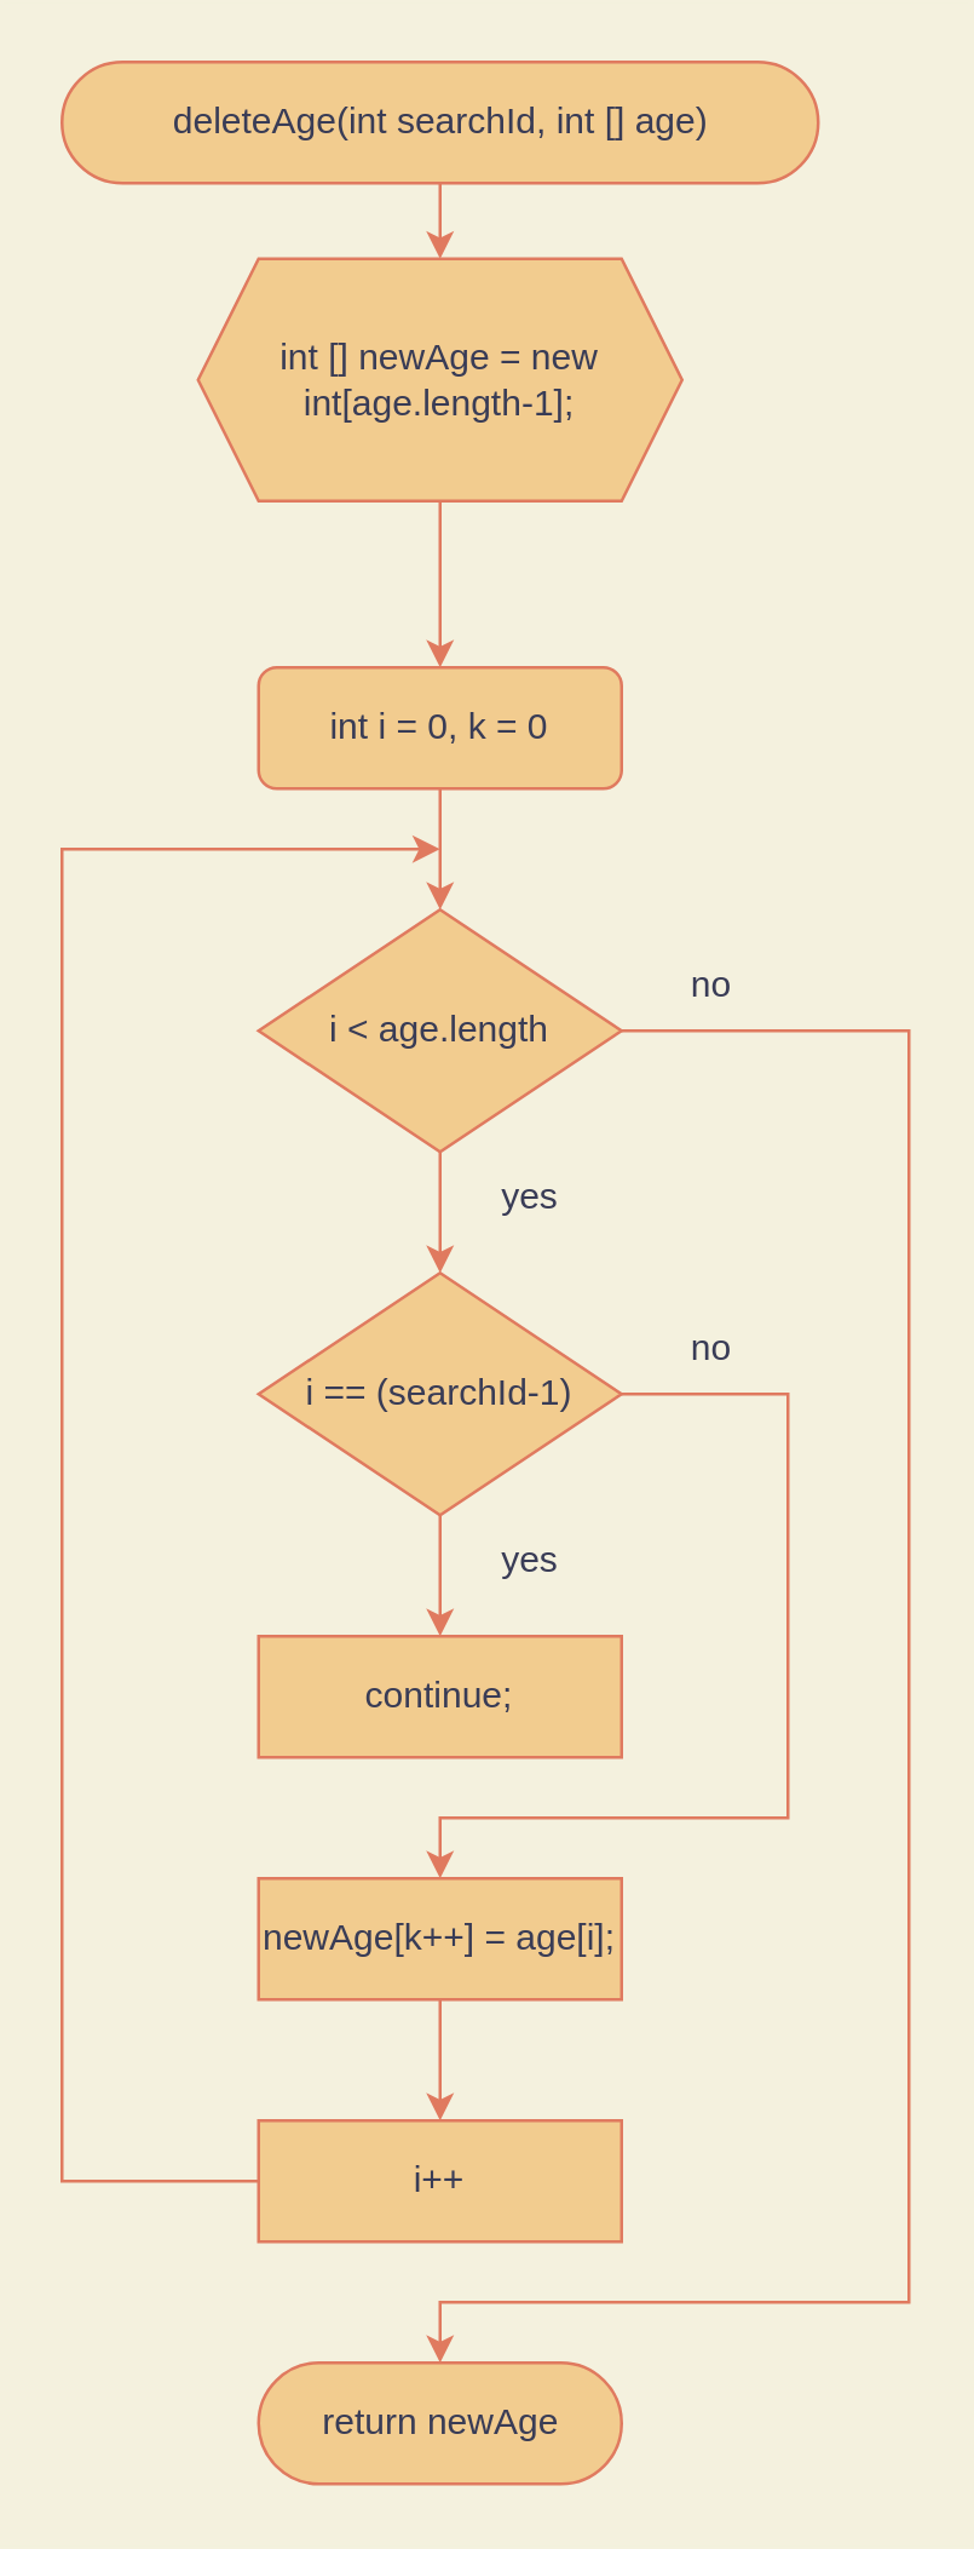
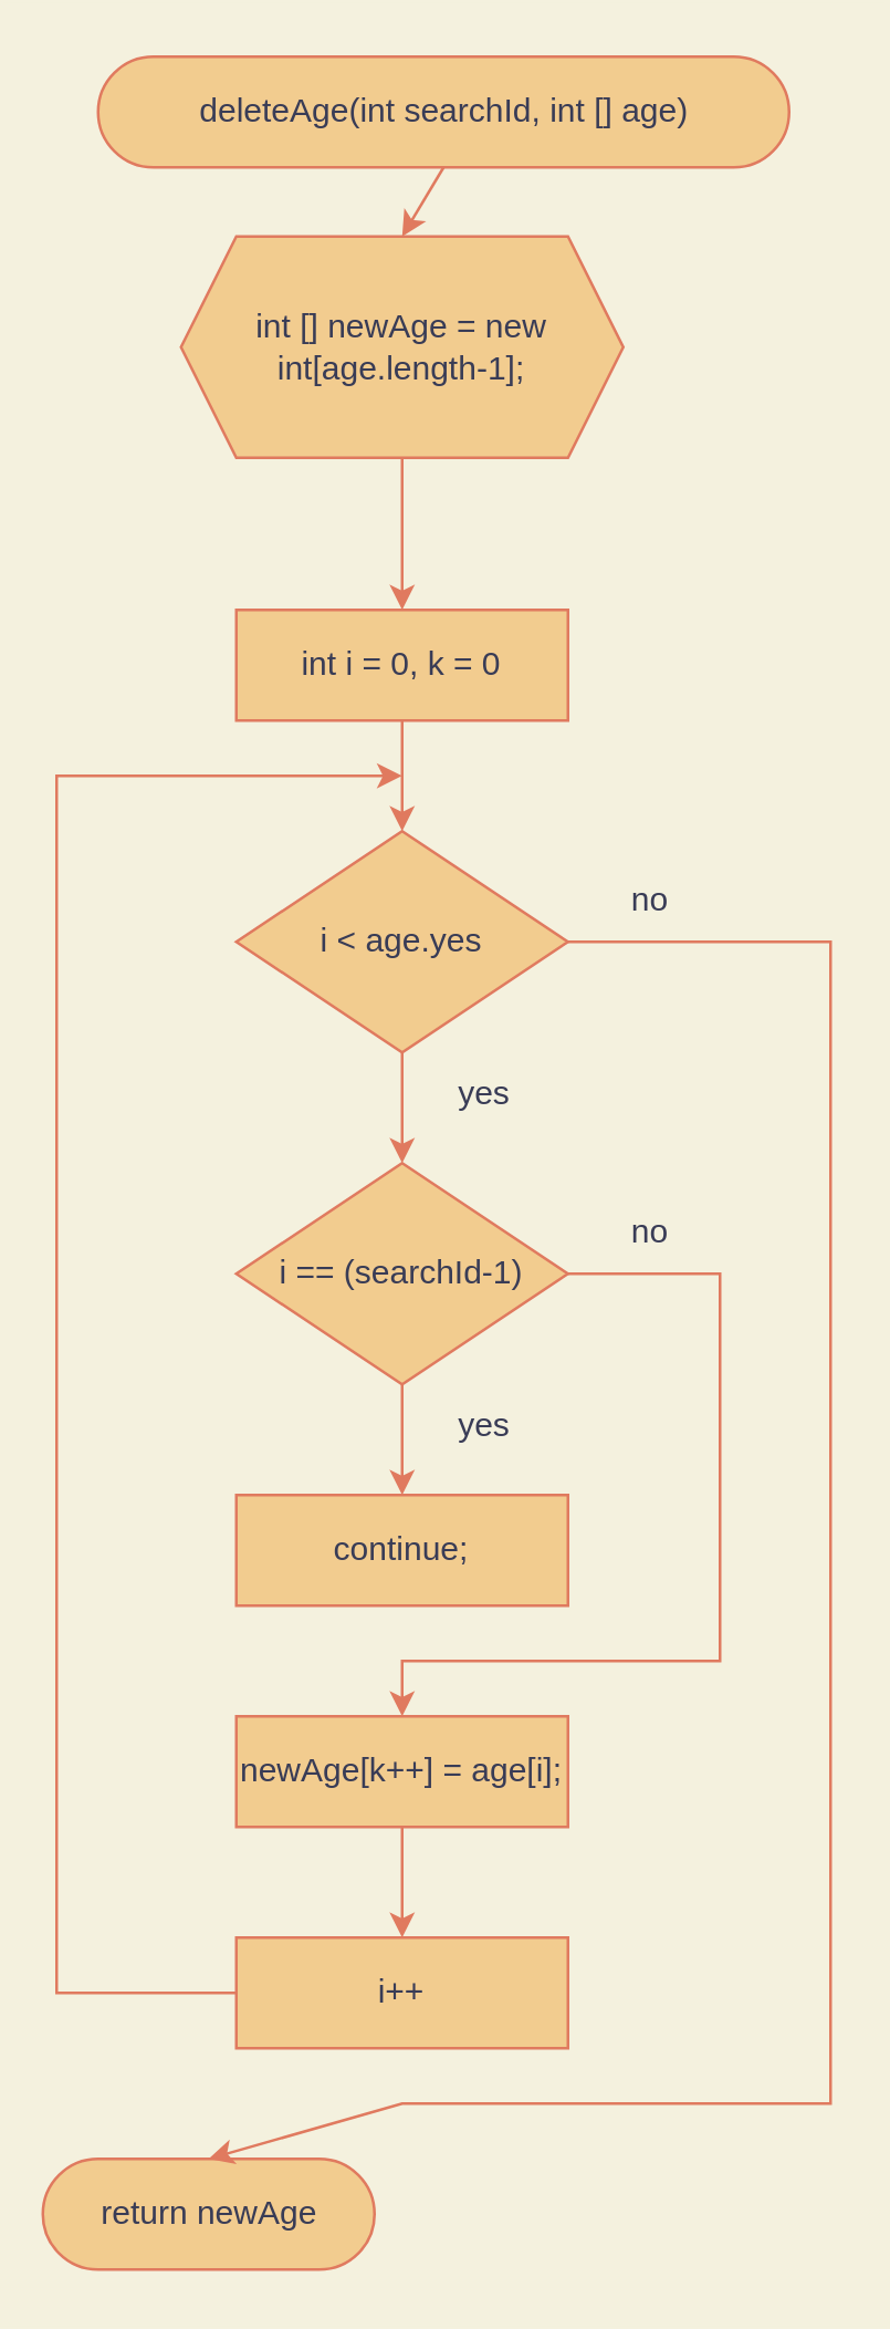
- <mxCell id="2" value="deleteAge(int searchId, int [] age)" style="html=1;dashed=0;whitespace=wrap;shape=mxgraph.dfd.start;fillColor=#F2CC8F;strokeColor=#E07A5F;fontColor=#393C56;" parent="1" vertex="1"><mxGeometry x="20" y="20" width="250" height="40" as="geometry" /></mxCell>
+ <mxCell id="2" value="deleteAge(int searchId, int [] age)" style="html=1;dashed=0;whitespace=wrap;shape=mxgraph.dfd.start;fillColor=#F2CC8F;strokeColor=#E07A5F;fontColor=#393C56;" parent="1" vertex="1"><mxGeometry x="35" y="20" width="250" height="40" as="geometry" /></mxCell>
- <mxCell id="5" value="int i = 0, k = 0" style="whiteSpace=wrap;html=1;fillColor=#F2CC8F;strokeColor=#E07A5F;fontColor=#393C56;rounded=1;" parent="1" vertex="1"><mxGeometry x="85" y="220" width="120" height="40" as="geometry" /></mxCell>
+ <mxCell id="5" value="int i = 0, k = 0" style="rounded=0;whiteSpace=wrap;html=1;fillColor=#F2CC8F;strokeColor=#E07A5F;fontColor=#393C56;" parent="1" vertex="1"><mxGeometry x="85" y="220" width="120" height="40" as="geometry" /></mxCell>
- <mxCell id="8" value="i &amp;lt; age.length" style="rhombus;whiteSpace=wrap;html=1;fillColor=#F2CC8F;strokeColor=#E07A5F;fontColor=#393C56;" parent="1" vertex="1"><mxGeometry x="85" y="300" width="120" height="80" as="geometry" /></mxCell>
+ <mxCell id="8" value="i &amp;lt; age.yes" style="rhombus;whiteSpace=wrap;html=1;fillColor=#F2CC8F;strokeColor=#E07A5F;fontColor=#393C56;" parent="1" vertex="1"><mxGeometry x="85" y="300" width="120" height="80" as="geometry" /></mxCell>
- <mxCell id="3" value="return newAge" style="html=1;dashed=0;whitespace=wrap;shape=mxgraph.dfd.start;fillColor=#F2CC8F;strokeColor=#E07A5F;fontColor=#393C56;" parent="1" vertex="1"><mxGeometry x="85" y="780" width="120" height="40" as="geometry" /></mxCell>
+ <mxCell id="3" value="return newAge" style="html=1;dashed=0;whitespace=wrap;shape=mxgraph.dfd.start;fillColor=#F2CC8F;strokeColor=#E07A5F;fontColor=#393C56;" parent="1" vertex="1"><mxGeometry x="15" y="780" width="120" height="40" as="geometry" /></mxCell>
